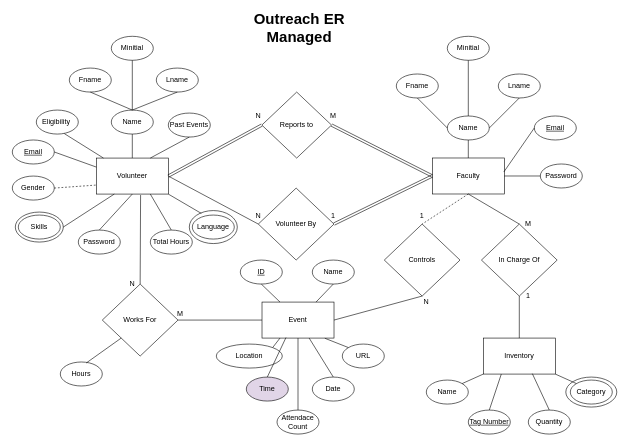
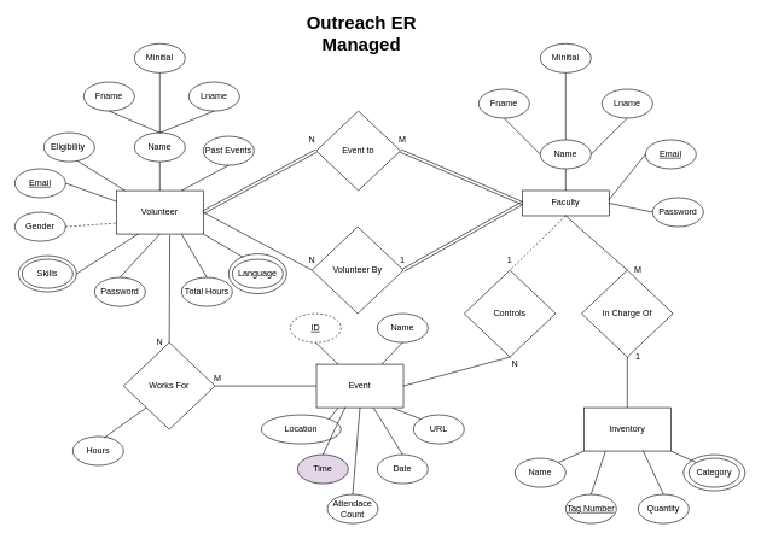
- <mxCell id="3" value="Reports to" style="rhombus;whiteSpace=wrap;html=1;" parent="1" vertex="1"><mxGeometry x="435.89" y="152.94" width="116.18" height="110" as="geometry" /></mxCell>
+ <mxCell id="3" value="Event to" style="rhombus;whiteSpace=wrap;html=1;" parent="1" vertex="1"><mxGeometry x="435.89" y="152.94" width="116.18" height="110" as="geometry" /></mxCell>
- <mxCell id="5" value="Faculty" style="rounded=0;whiteSpace=wrap;html=1;" parent="1" vertex="1"><mxGeometry x="720" y="262.82" width="120" height="60" as="geometry" /></mxCell>
+ <mxCell id="5" value="Faculty" style="rounded=0;whiteSpace=wrap;html=1;" parent="1" vertex="1"><mxGeometry x="720" y="262.82" width="120" height="35" as="geometry" /></mxCell>
- <mxCell id="69" value="&lt;u&gt;ID&lt;/u&gt;" style="ellipse;whiteSpace=wrap;html=1;" parent="1" vertex="1"><mxGeometry x="400" y="432.94" width="70" height="40" as="geometry" /></mxCell>
+ <mxCell id="69" value="&lt;u&gt;ID&lt;/u&gt;" style="ellipse;whiteSpace=wrap;html=1;dashed=1;" parent="1" vertex="1"><mxGeometry x="400" y="432.94" width="70" height="40" as="geometry" /></mxCell>
- <mxCell id="93" value="Attendace&lt;br&gt;Count" style="ellipse;whiteSpace=wrap;html=1;" vertex="1" parent="1"><mxGeometry x="461.18" y="682.94" width="70" height="40" as="geometry" /></mxCell>
+ <mxCell id="93" value="Attendace&lt;br&gt;Count" style="ellipse;whiteSpace=wrap;html=1;" vertex="1" parent="1"><mxGeometry x="451.18" y="682.94" width="70" height="40" as="geometry" /></mxCell>
